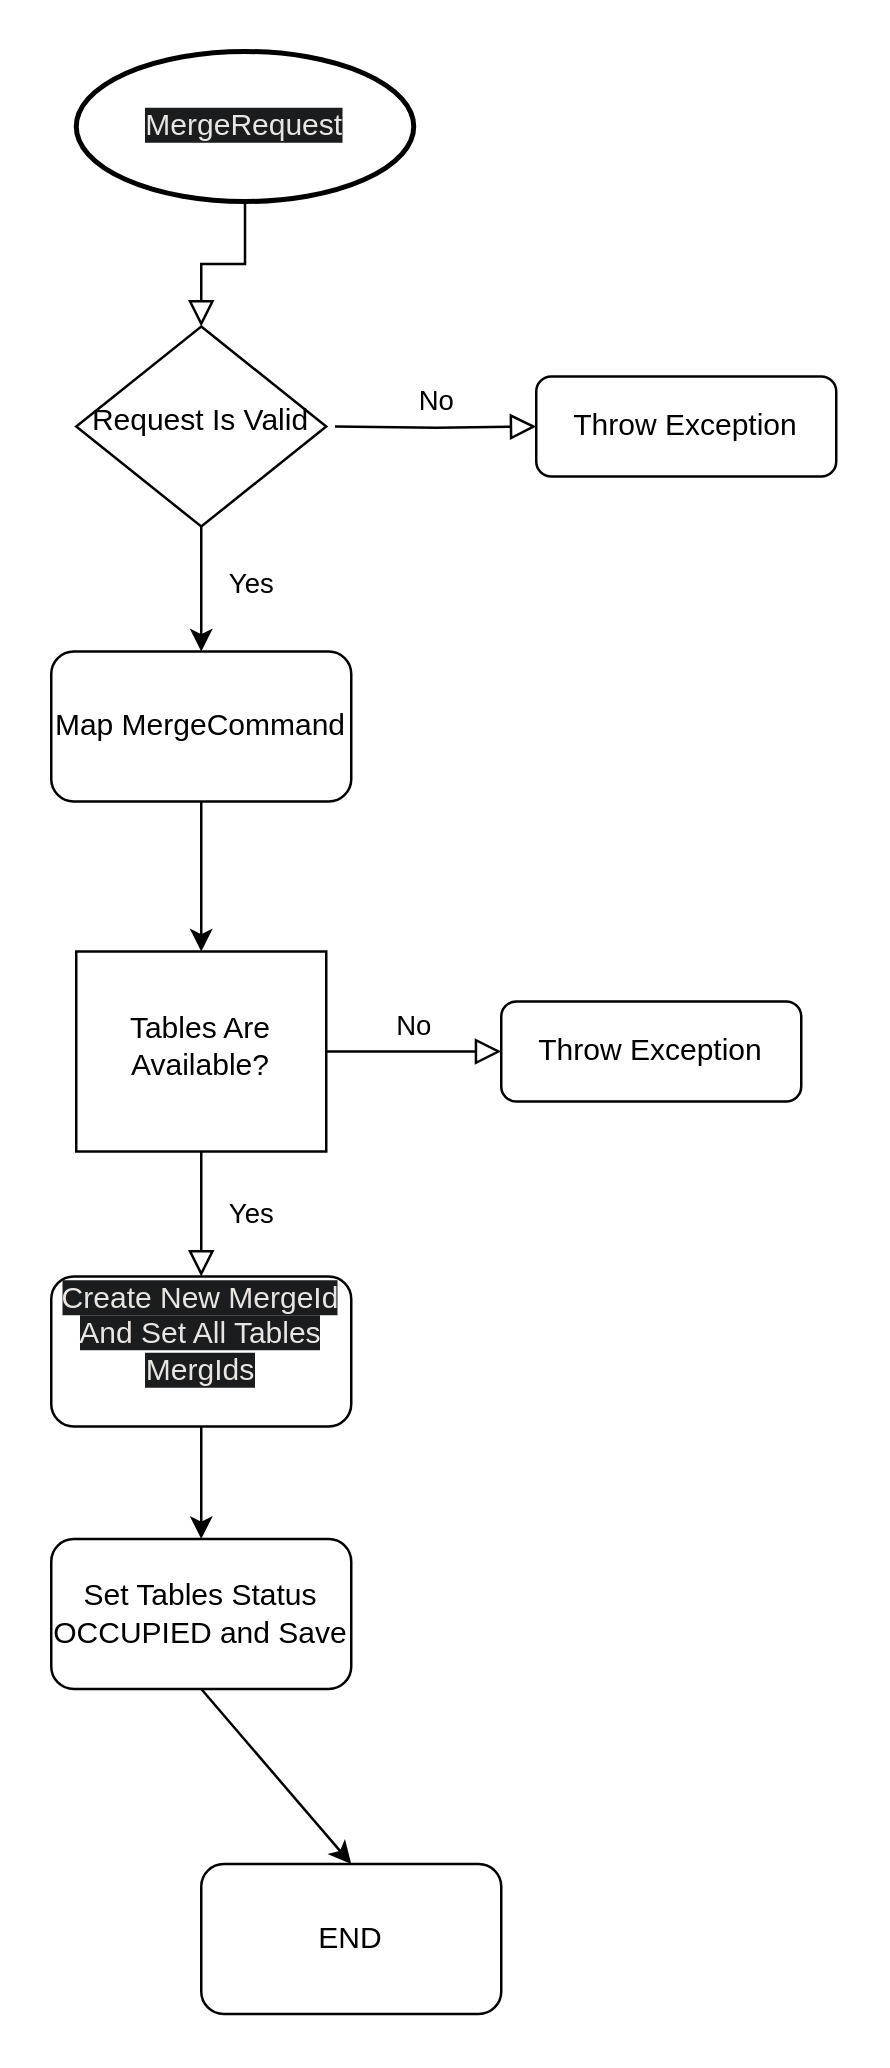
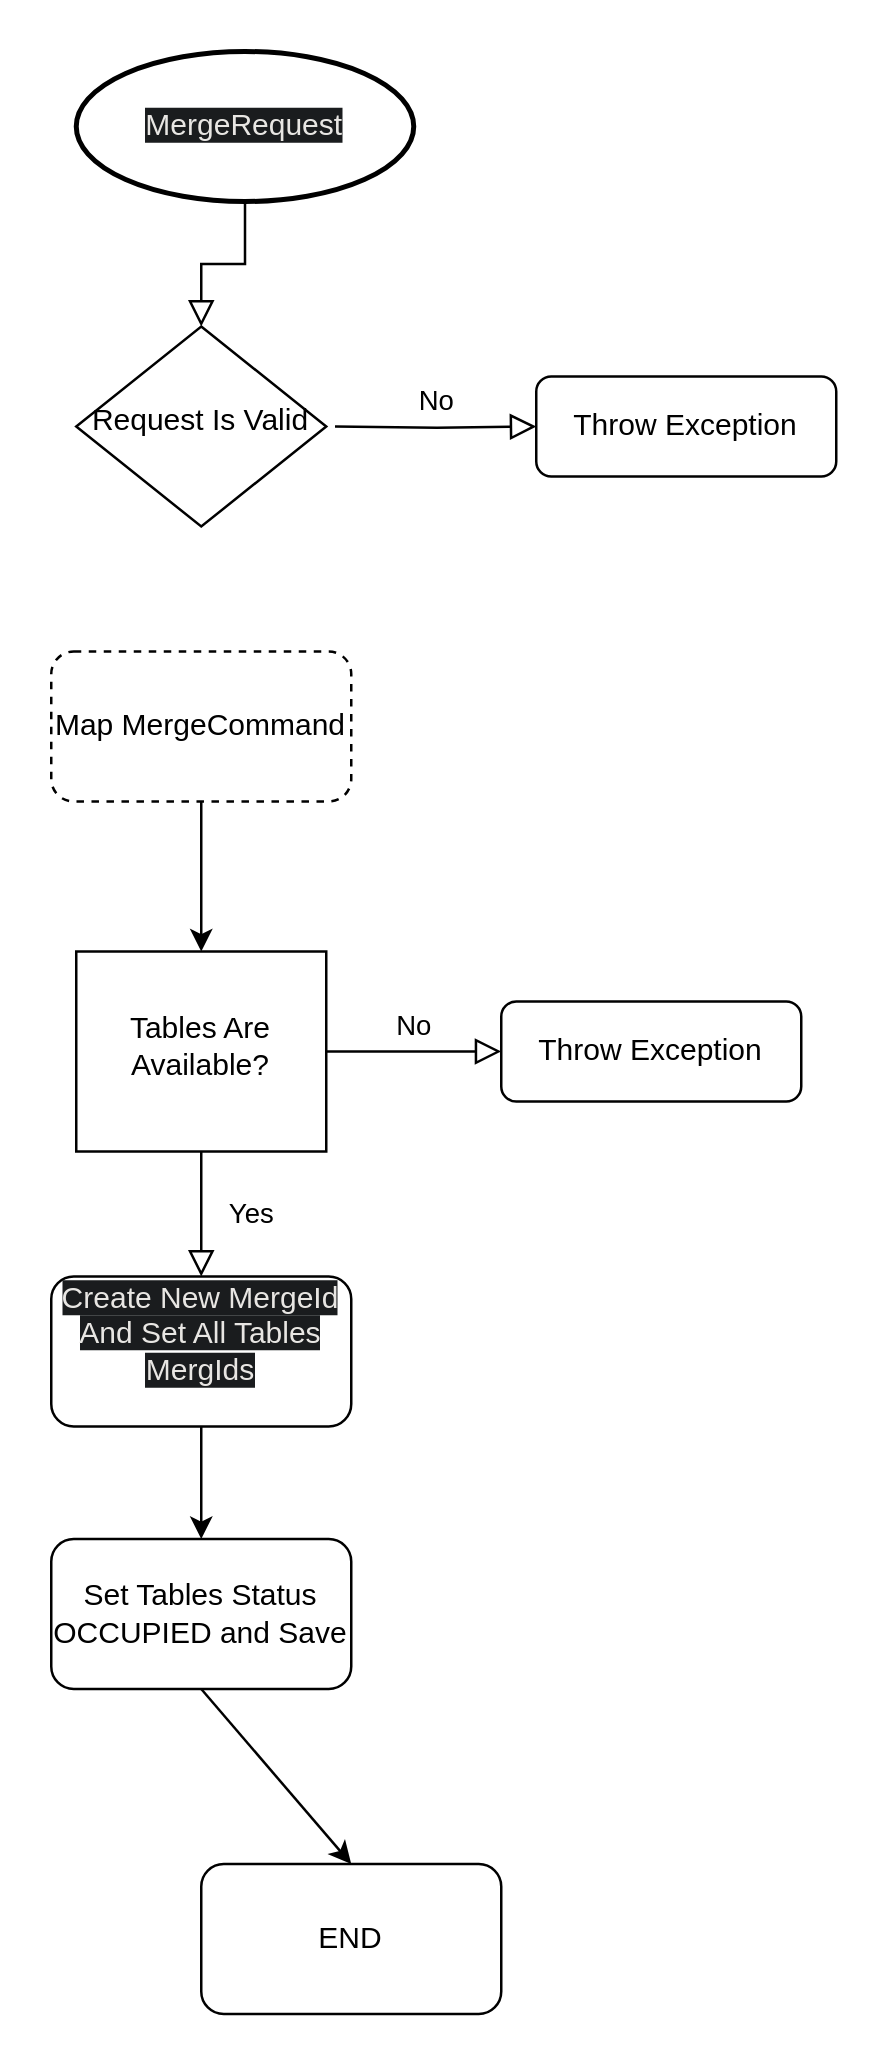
- <mxCell id="6" value="Yes&lt;div&gt;&lt;br&gt;&lt;/div&gt;" style="endArrow=classic;html=1;rounded=0;entryX=0.5;entryY=0;entryDx=0;entryDy=0;exitX=0.5;exitY=1;exitDx=0;exitDy=0;" edge="1" parent="1" source="4" target="5"><mxGeometry x="0.2" y="20" width="50" height="50" relative="1" as="geometry"><mxPoint x="250" y="390" as="sourcePoint" /><mxPoint x="300" y="340" as="targetPoint" /><mxPoint as="offset" /></mxGeometry></mxCell>
- <mxCell id="5" value="Map MergeCommand" style="rounded=1;whiteSpace=wrap;html=1;" vertex="1" parent="1"><mxGeometry x="20" y="260" width="120" height="60" as="geometry" /></mxCell>
+ <mxCell id="5" value="Map MergeCommand" style="rounded=1;whiteSpace=wrap;html=1;dashed=1;" vertex="1" parent="1"><mxGeometry x="20" y="260" width="120" height="60" as="geometry" /></mxCell>
